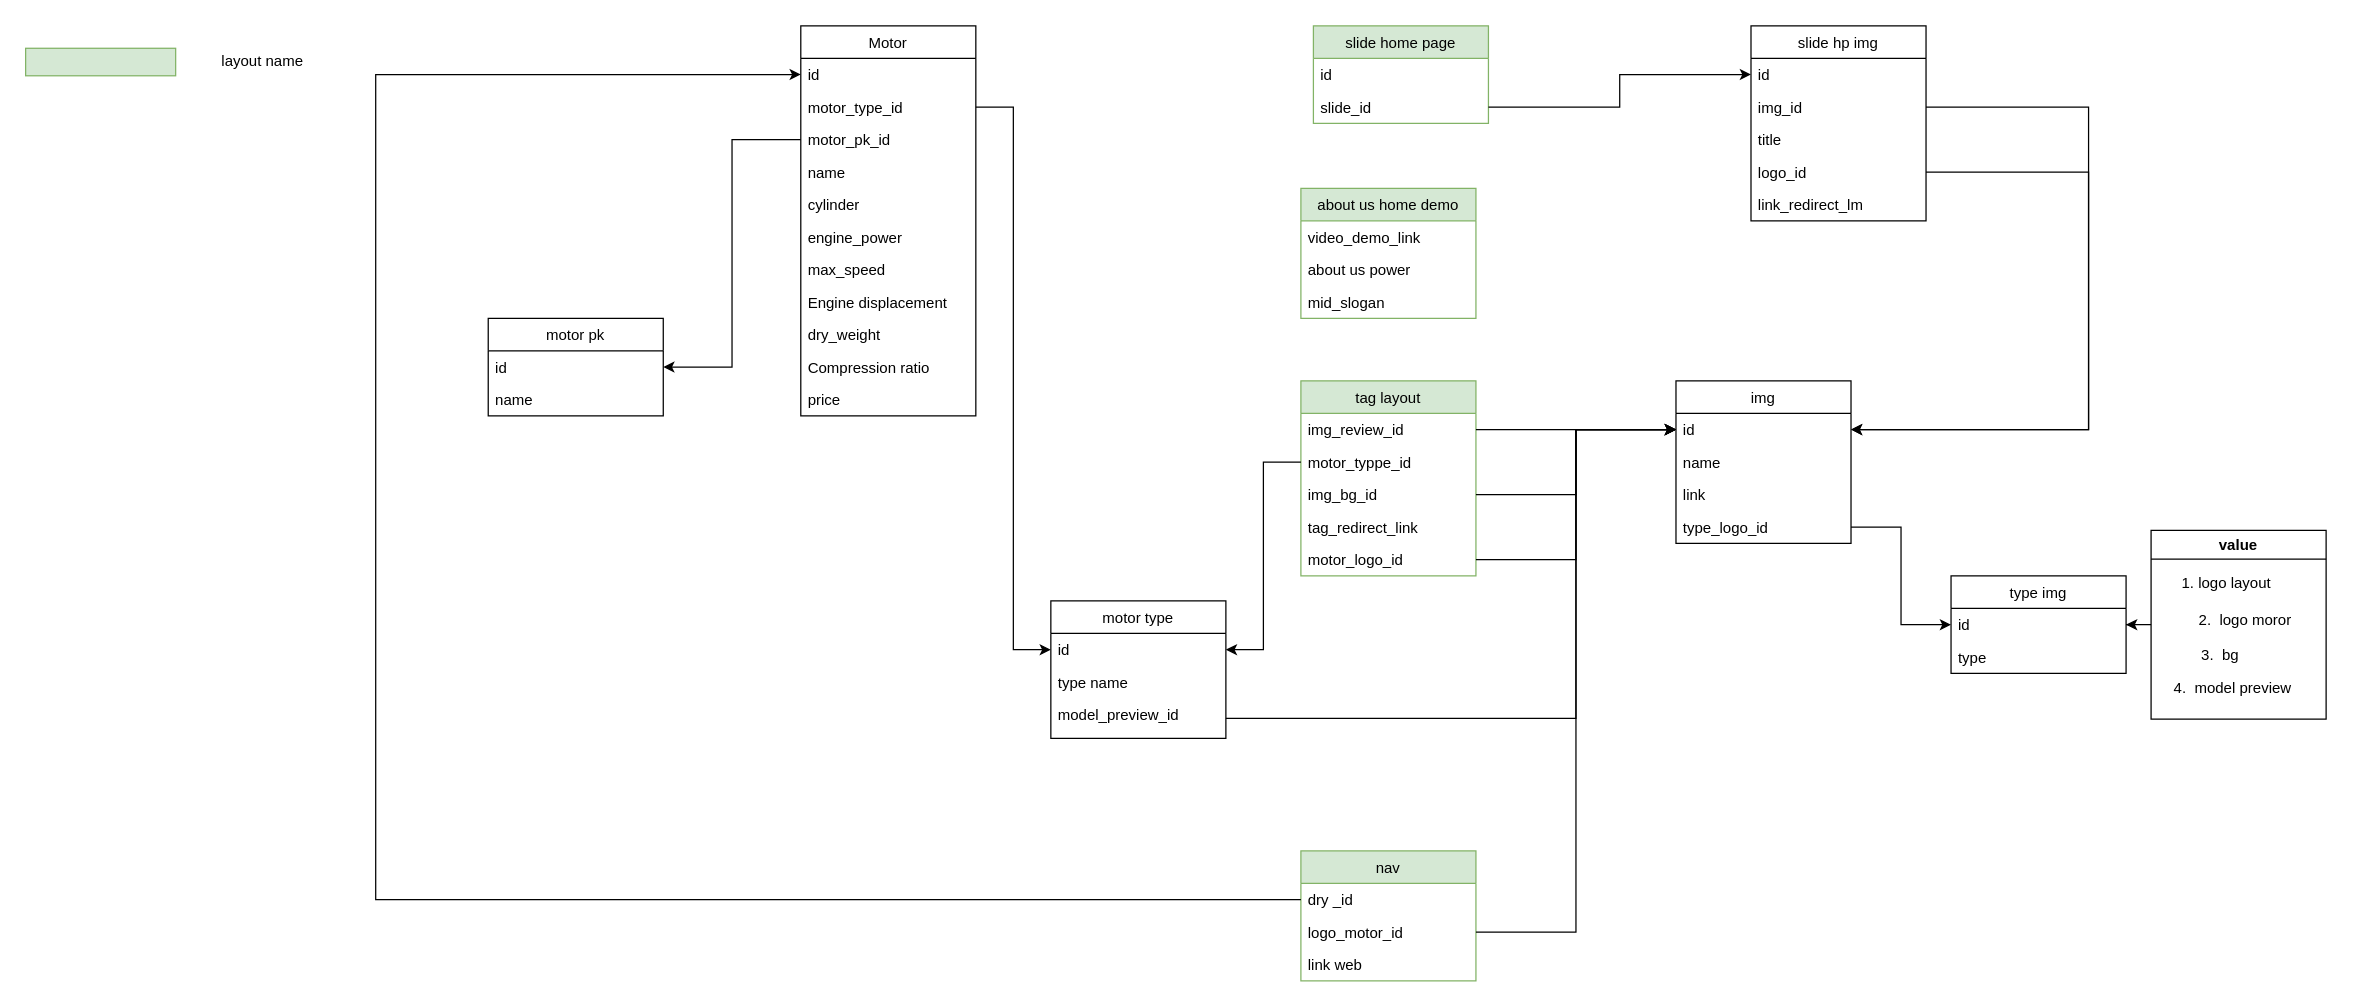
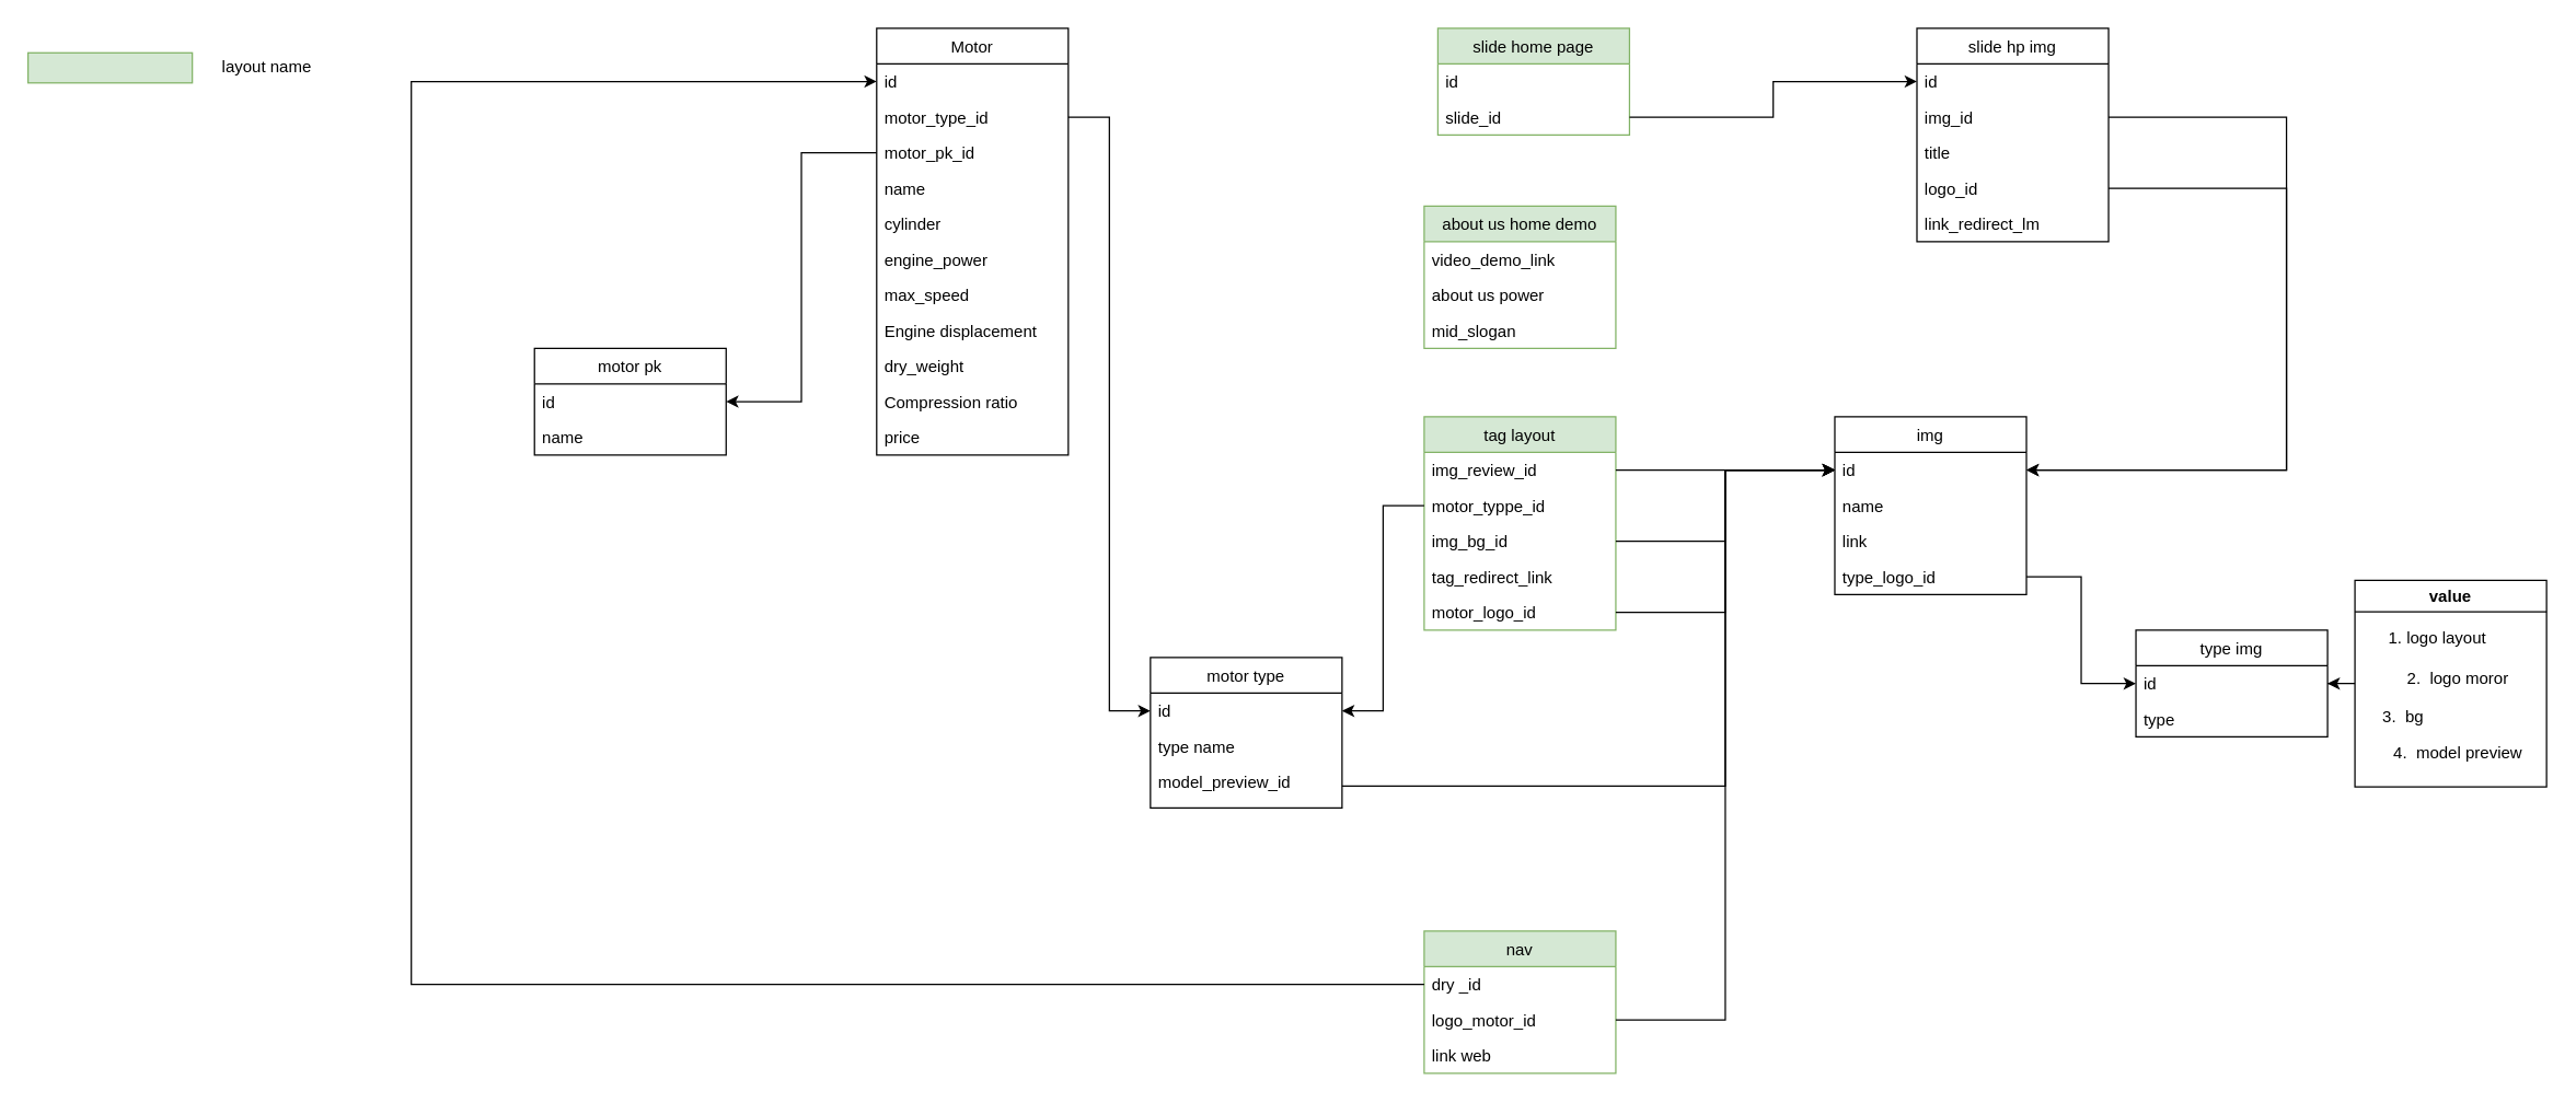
- <mxCell id="61" value="&lt;font color=&quot;#000000&quot;&gt;layout name&lt;/font&gt;" style="text;html=1;strokeColor=none;fillColor=none;align=left;verticalAlign=middle;whiteSpace=wrap;rounded=0;shadow=0;labelBackgroundColor=none;fontColor=#FFCCCC;" parent="1" vertex="1"><mxGeometry x="175" y="39" width="110" height="20" as="geometry" /></mxCell>
+ <mxCell id="61" value="&lt;font color=&quot;#000000&quot;&gt;layout name&lt;/font&gt;" style="text;html=1;strokeColor=none;fillColor=none;align=left;verticalAlign=middle;whiteSpace=wrap;rounded=0;shadow=0;labelBackgroundColor=none;fontColor=#FFCCCC;" parent="1" vertex="1"><mxGeometry x="160" y="39" width="110" height="20" as="geometry" /></mxCell>
- <mxCell id="54" value="3.&amp;nbsp; bg" style="text;html=1;align=center;verticalAlign=middle;resizable=0;points=[];autosize=1;strokeColor=none;" parent="51" vertex="1"><mxGeometry x="30" y="90" width="50" height="20" as="geometry" /></mxCell>
+ <mxCell id="54" value="3.&amp;nbsp; bg" style="text;html=1;align=center;verticalAlign=middle;resizable=0;points=[];autosize=1;strokeColor=none;" parent="51" vertex="1"><mxGeometry x="10" y="90" width="50" height="20" as="geometry" /></mxCell>
- <mxCell id="55" value="4.&amp;nbsp; model preview" style="text;html=1;align=center;verticalAlign=middle;resizable=0;points=[];autosize=1;strokeColor=none;" vertex="1" parent="51"><mxGeometry x="10" y="116.5" width="110" height="20" as="geometry" /></mxCell>
+ <mxCell id="55" value="4.&amp;nbsp; model preview" style="text;html=1;align=center;verticalAlign=middle;resizable=0;points=[];autosize=1;strokeColor=none;" vertex="1" parent="51"><mxGeometry x="20" y="116.5" width="110" height="20" as="geometry" /></mxCell>
